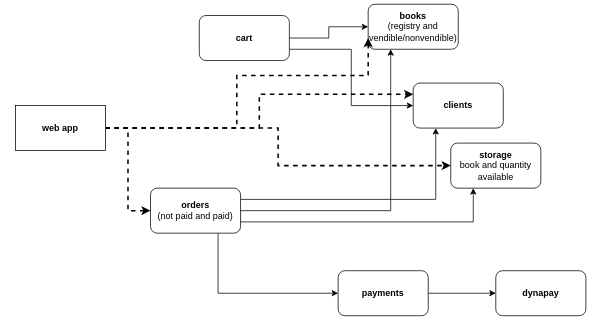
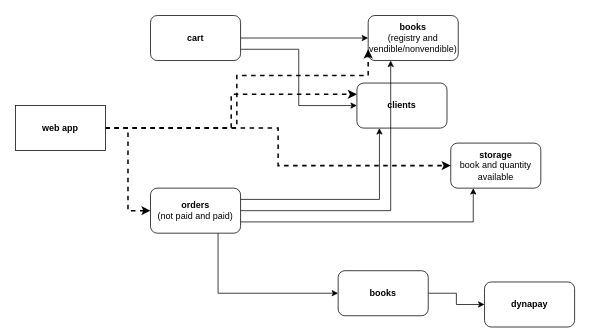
- <mxCell id="2" value="&lt;b&gt;books&lt;/b&gt;&lt;br&gt;(registry and vendible/nonvendible)" style="rounded=1;whiteSpace=wrap;html=1;" vertex="1" parent="1"><mxGeometry x="490" y="5" width="120" height="60" as="geometry" /></mxCell>
+ <mxCell id="2" value="&lt;b&gt;books&lt;/b&gt;&lt;br&gt;(registry and vendible/nonvendible)" style="rounded=1;whiteSpace=wrap;html=1;" vertex="1" parent="1"><mxGeometry x="490" y="20" width="120" height="60" as="geometry" /></mxCell>
- <mxCell id="6" value="&lt;b&gt;cart&lt;/b&gt;" style="rounded=1;whiteSpace=wrap;html=1;" vertex="1" parent="1"><mxGeometry x="265" y="20" width="120" height="60" as="geometry" /></mxCell>
+ <mxCell id="6" value="&lt;b&gt;cart&lt;/b&gt;" style="rounded=1;whiteSpace=wrap;html=1;" vertex="1" parent="1"><mxGeometry x="200" y="20" width="120" height="60" as="geometry" /></mxCell>
- <mxCell id="3" value="&lt;b&gt;clients&lt;/b&gt;" style="rounded=1;whiteSpace=wrap;html=1;" vertex="1" parent="1"><mxGeometry x="550" y="110" width="120" height="60" as="geometry" /></mxCell>
+ <mxCell id="3" value="&lt;b&gt;clients&lt;/b&gt;" style="rounded=1;whiteSpace=wrap;html=1;" vertex="1" parent="1"><mxGeometry x="475" y="110" width="120" height="60" as="geometry" /></mxCell>
- <mxCell id="14" value="&lt;b&gt;payments&lt;/b&gt;" style="rounded=1;whiteSpace=wrap;html=1;" vertex="1" parent="1"><mxGeometry x="450" y="360" width="120" height="60" as="geometry" /></mxCell>
+ <mxCell id="14" value="&lt;b&gt;books&lt;/b&gt;" style="rounded=1;whiteSpace=wrap;html=1;" vertex="1" parent="1"><mxGeometry x="450" y="360" width="120" height="60" as="geometry" /></mxCell>
- <mxCell id="15" value="&lt;b&gt;dynapay&lt;/b&gt;" style="rounded=1;whiteSpace=wrap;html=1;" vertex="1" parent="1"><mxGeometry x="660" y="360" width="120" height="60" as="geometry" /></mxCell>
+ <mxCell id="15" value="&lt;b&gt;dynapay&lt;/b&gt;" style="rounded=1;whiteSpace=wrap;html=1;" vertex="1" parent="1"><mxGeometry x="645" y="375" width="120" height="60" as="geometry" /></mxCell>
